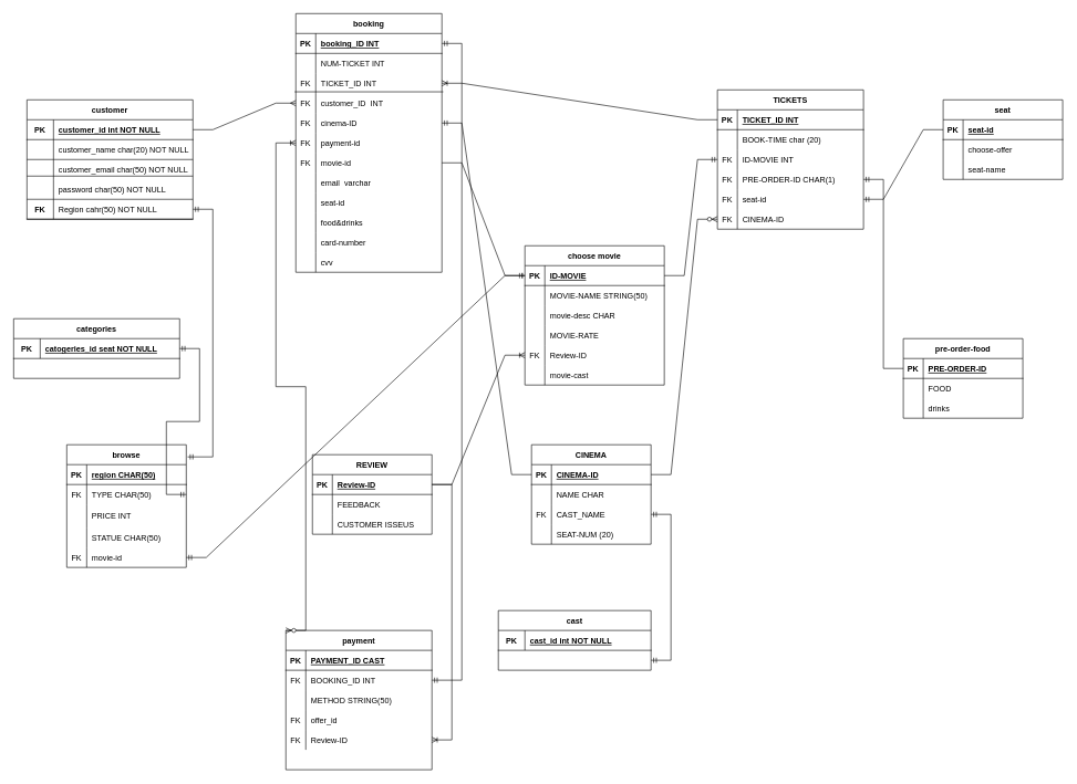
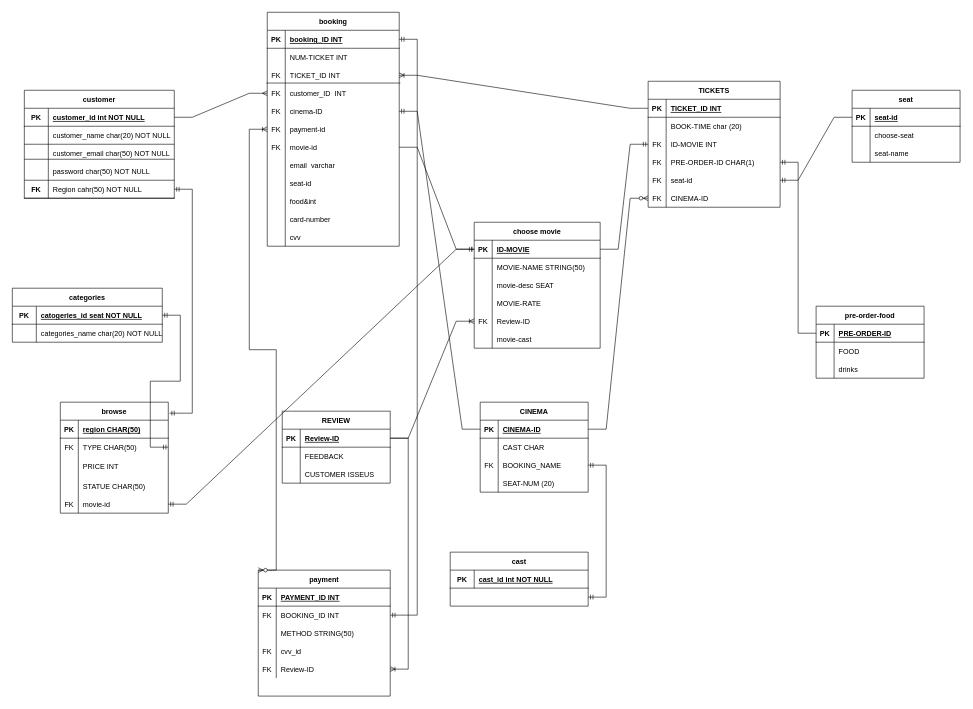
- <mxCell id="181" value="choose-offer" style="shape=partialRectangle;connectable=0;fillColor=none;top=0;left=0;bottom=0;right=0;align=left;spacingLeft=6;overflow=hidden;" parent="179" vertex="1"><mxGeometry x="30" width="150" height="30" as="geometry"><mxRectangle width="150" height="30" as="alternateBounds" /></mxGeometry></mxCell>
+ <mxCell id="181" value="choose-seat" style="shape=partialRectangle;connectable=0;fillColor=none;top=0;left=0;bottom=0;right=0;align=left;spacingLeft=6;overflow=hidden;" parent="179" vertex="1"><mxGeometry x="30" width="150" height="30" as="geometry"><mxRectangle width="150" height="30" as="alternateBounds" /></mxGeometry></mxCell>
- <mxCell id="67" value="food&amp;drinks" style="shape=partialRectangle;connectable=0;fillColor=none;top=0;left=0;bottom=0;right=0;align=left;spacingLeft=6;overflow=hidden;" vertex="1" parent="65"><mxGeometry x="30" width="190" height="30" as="geometry"><mxRectangle width="190" height="30" as="alternateBounds" /></mxGeometry></mxCell>
+ <mxCell id="67" value="food&amp;int" style="shape=partialRectangle;connectable=0;fillColor=none;top=0;left=0;bottom=0;right=0;align=left;spacingLeft=6;overflow=hidden;" vertex="1" parent="65"><mxGeometry x="30" width="190" height="30" as="geometry"><mxRectangle width="190" height="30" as="alternateBounds" /></mxGeometry></mxCell>
- <mxCell id="105" value="movie-desc CHAR" style="shape=partialRectangle;connectable=0;fillColor=none;top=0;left=0;bottom=0;right=0;align=left;spacingLeft=6;overflow=hidden;" parent="103" vertex="1"><mxGeometry x="30" width="180" height="30" as="geometry"><mxRectangle width="180" height="30" as="alternateBounds" /></mxGeometry></mxCell>
+ <mxCell id="105" value="movie-desc SEAT" style="shape=partialRectangle;connectable=0;fillColor=none;top=0;left=0;bottom=0;right=0;align=left;spacingLeft=6;overflow=hidden;" parent="103" vertex="1"><mxGeometry x="30" width="180" height="30" as="geometry"><mxRectangle width="180" height="30" as="alternateBounds" /></mxGeometry></mxCell>
+ <mxCell id="192" value="categories_name char(20) NOT NULL" style="shape=partialRectangle;overflow=hidden;connectable=0;fillColor=none;top=0;left=0;bottom=0;right=0;align=left;spacingLeft=6;" vertex="1" parent="190"><mxGeometry x="40" width="210.0" height="30" as="geometry"><mxRectangle width="210.0" height="30" as="alternateBounds" /></mxGeometry></mxCell>
- <mxCell id="122" value="NAME CHAR" style="shape=partialRectangle;connectable=0;fillColor=none;top=0;left=0;bottom=0;right=0;align=left;spacingLeft=6;overflow=hidden;" parent="120" vertex="1"><mxGeometry x="30" width="150" height="30" as="geometry"><mxRectangle width="150" height="30" as="alternateBounds" /></mxGeometry></mxCell>
+ <mxCell id="122" value="CAST CHAR" style="shape=partialRectangle;connectable=0;fillColor=none;top=0;left=0;bottom=0;right=0;align=left;spacingLeft=6;overflow=hidden;" parent="120" vertex="1"><mxGeometry x="30" width="150" height="30" as="geometry"><mxRectangle width="150" height="30" as="alternateBounds" /></mxGeometry></mxCell>
- <mxCell id="125" value="CAST_NAME" style="shape=partialRectangle;connectable=0;fillColor=none;top=0;left=0;bottom=0;right=0;align=left;spacingLeft=6;overflow=hidden;" vertex="1" parent="123"><mxGeometry x="30" width="150" height="30" as="geometry"><mxRectangle width="150" height="30" as="alternateBounds" /></mxGeometry></mxCell>
+ <mxCell id="125" value="BOOKING_NAME" style="shape=partialRectangle;connectable=0;fillColor=none;top=0;left=0;bottom=0;right=0;align=left;spacingLeft=6;overflow=hidden;" vertex="1" parent="123"><mxGeometry x="30" width="150" height="30" as="geometry"><mxRectangle width="150" height="30" as="alternateBounds" /></mxGeometry></mxCell>
- <mxCell id="23" value="PAYMENT_ID CAST" style="shape=partialRectangle;connectable=0;fillColor=none;top=0;left=0;bottom=0;right=0;align=left;spacingLeft=6;fontStyle=5;overflow=hidden;" parent="21" vertex="1"><mxGeometry x="30" width="190" height="30" as="geometry"><mxRectangle width="190" height="30" as="alternateBounds" /></mxGeometry></mxCell>
+ <mxCell id="23" value="PAYMENT_ID INT" style="shape=partialRectangle;connectable=0;fillColor=none;top=0;left=0;bottom=0;right=0;align=left;spacingLeft=6;fontStyle=5;overflow=hidden;" parent="21" vertex="1"><mxGeometry x="30" width="190" height="30" as="geometry"><mxRectangle width="190" height="30" as="alternateBounds" /></mxGeometry></mxCell>
- <mxCell id="32" value="offer_id" style="shape=partialRectangle;connectable=0;fillColor=none;top=0;left=0;bottom=0;right=0;align=left;spacingLeft=6;overflow=hidden;" parent="30" vertex="1"><mxGeometry x="30" width="190" height="30" as="geometry"><mxRectangle width="190" height="30" as="alternateBounds" /></mxGeometry></mxCell>
+ <mxCell id="32" value="cvv_id" style="shape=partialRectangle;connectable=0;fillColor=none;top=0;left=0;bottom=0;right=0;align=left;spacingLeft=6;overflow=hidden;" parent="30" vertex="1"><mxGeometry x="30" width="190" height="30" as="geometry"><mxRectangle width="190" height="30" as="alternateBounds" /></mxGeometry></mxCell>
